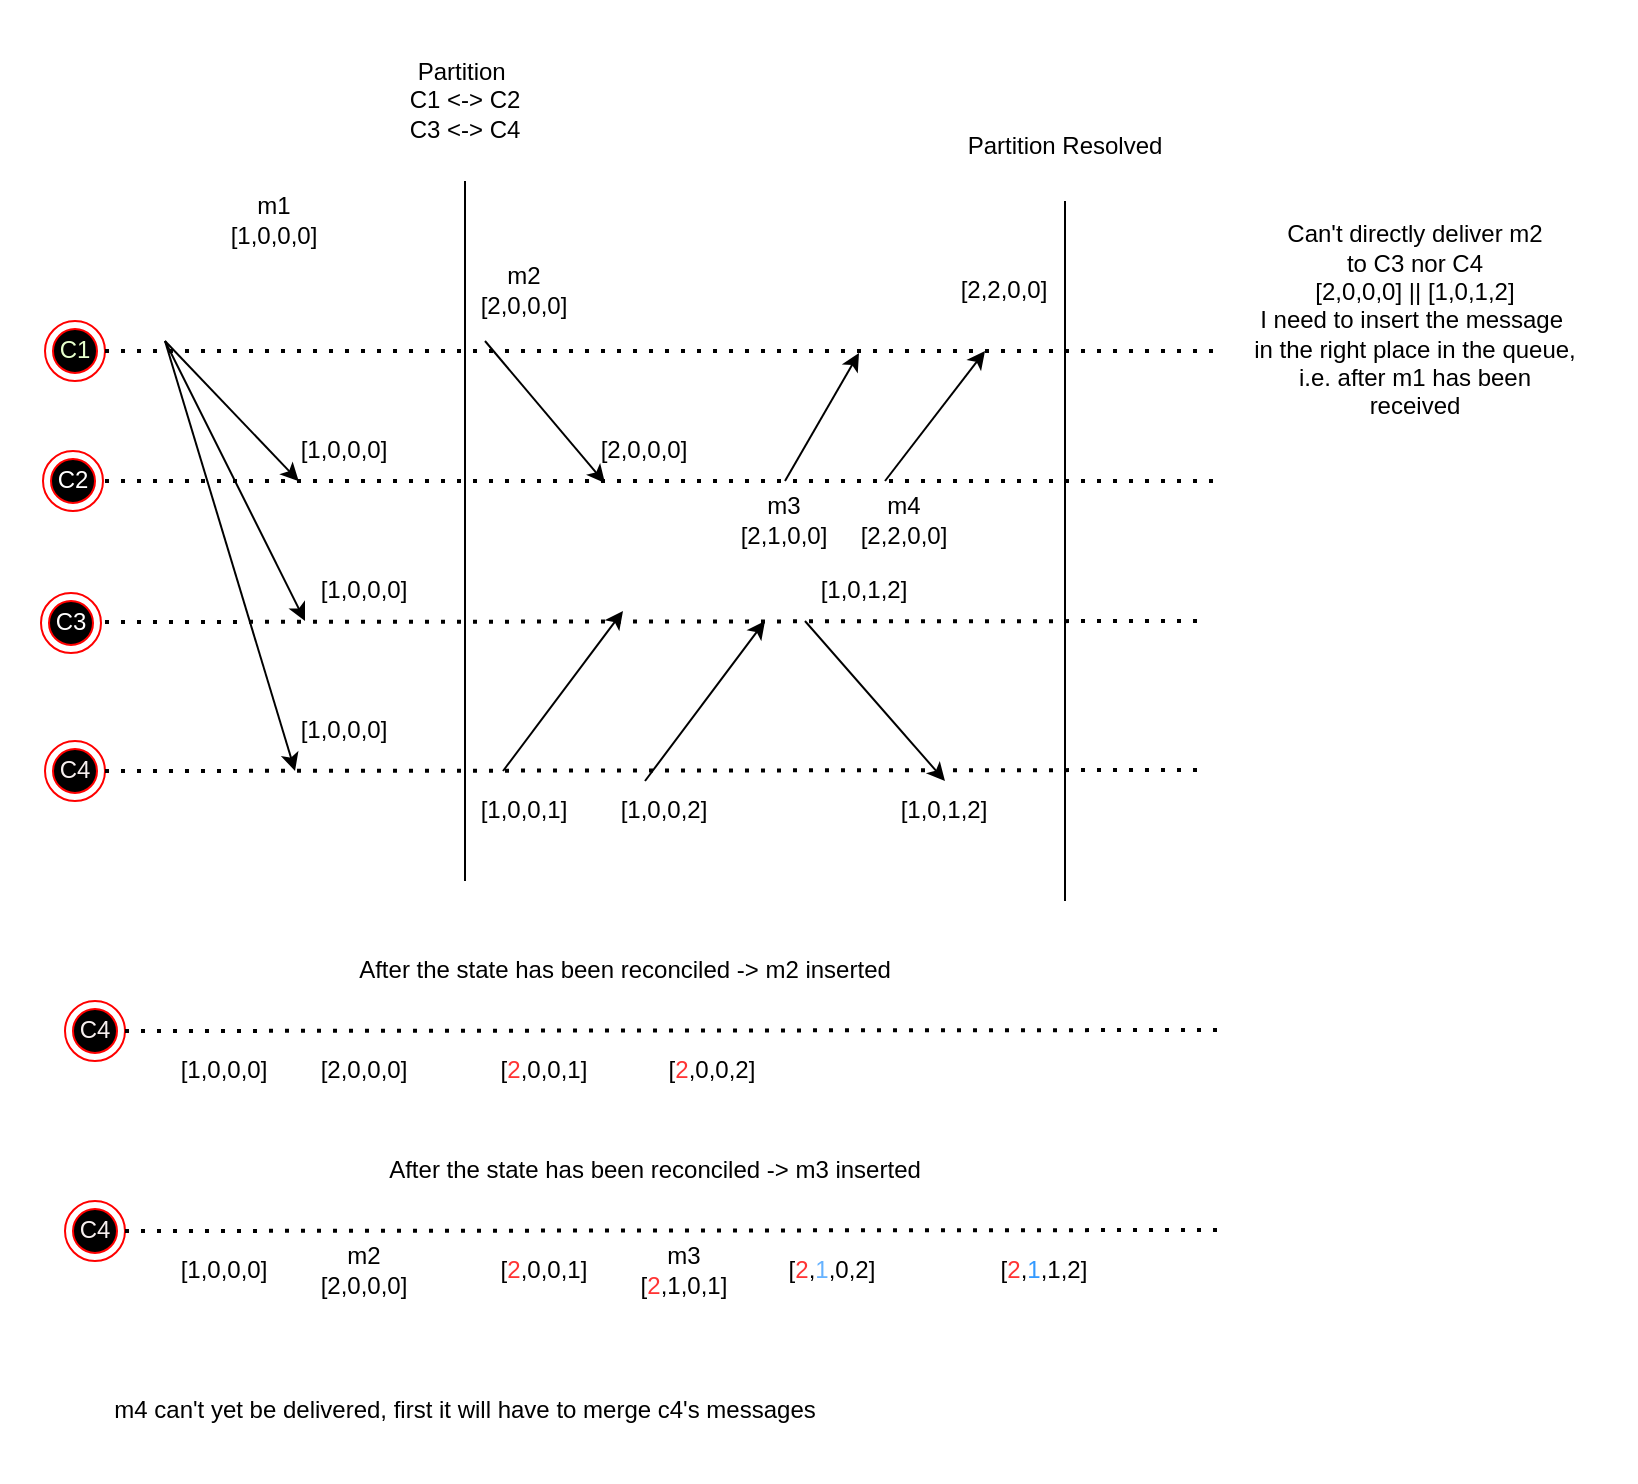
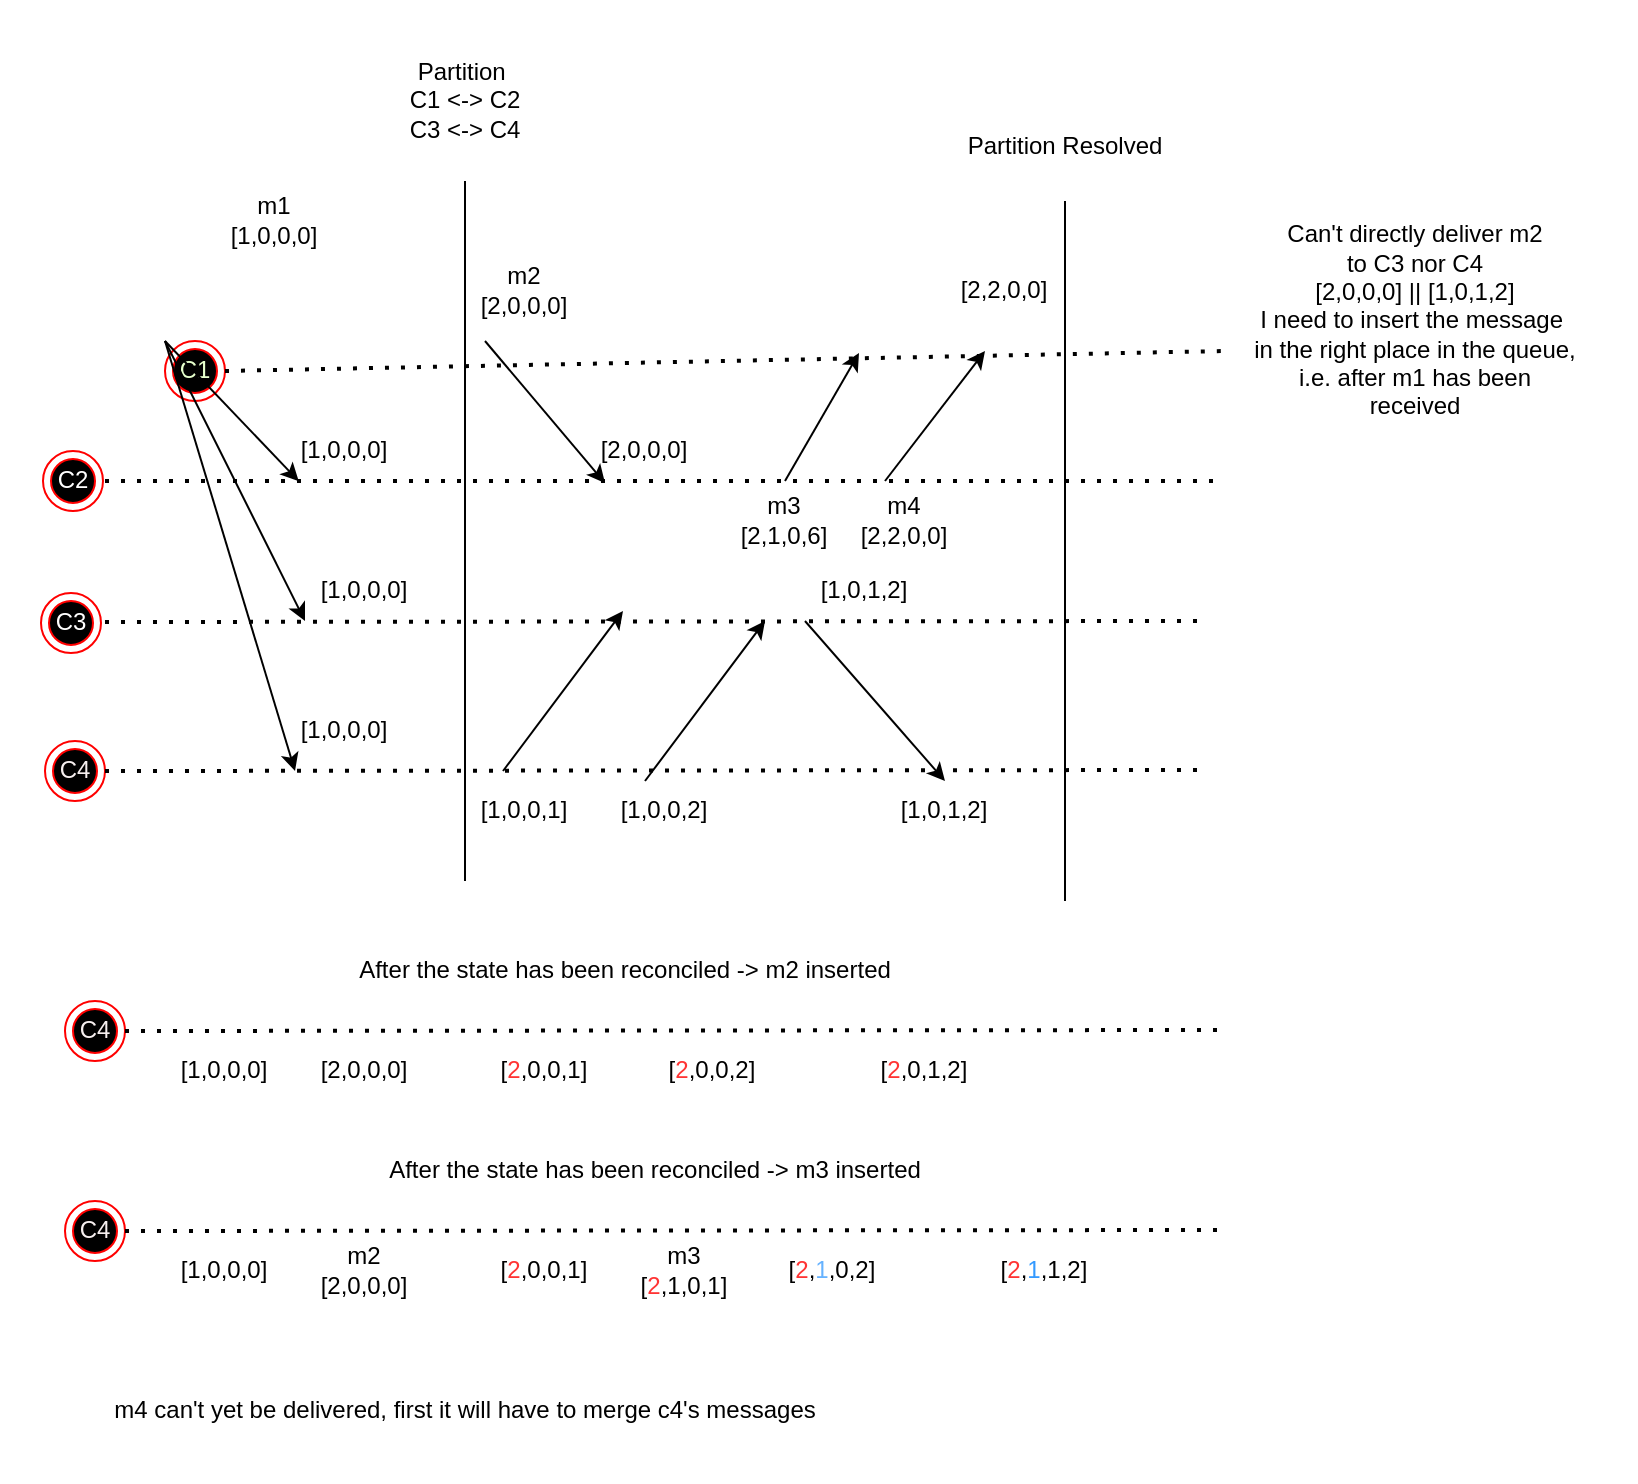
- <mxCell id="2" value="&lt;font color=&quot;#e6ffcc&quot;&gt;C1&lt;/font&gt;" style="ellipse;html=1;shape=endState;fillColor=#000000;strokeColor=#ff0000;" parent="1" vertex="1"><mxGeometry x="22" y="160" width="30" height="30" as="geometry" /></mxCell>
+ <mxCell id="2" value="&lt;font color=&quot;#e6ffcc&quot;&gt;C1&lt;/font&gt;" style="ellipse;html=1;shape=endState;fillColor=#000000;strokeColor=#ff0000;" parent="1" vertex="1"><mxGeometry x="82" y="170" width="30" height="30" as="geometry" /></mxCell>
- <mxCell id="25" value="&lt;div&gt;m3&lt;/div&gt;[2,1,0,0]" style="text;html=1;align=center;verticalAlign=middle;whiteSpace=wrap;rounded=0;" parent="1" vertex="1"><mxGeometry x="372" y="250" width="40" height="20" as="geometry" /></mxCell>
+ <mxCell id="25" value="&lt;div&gt;m3&lt;/div&gt;[2,1,0,6]" style="text;html=1;align=center;verticalAlign=middle;whiteSpace=wrap;rounded=0;" parent="1" vertex="1"><mxGeometry x="372" y="250" width="40" height="20" as="geometry" /></mxCell>
+ <mxCell id="44" value="[&lt;font color=&quot;#ff3333&quot;&gt;2&lt;/font&gt;,0,1,2]" style="text;html=1;align=center;verticalAlign=middle;whiteSpace=wrap;rounded=0;" vertex="1" parent="1"><mxGeometry x="432" y="520" width="60" height="30" as="geometry" /></mxCell>
